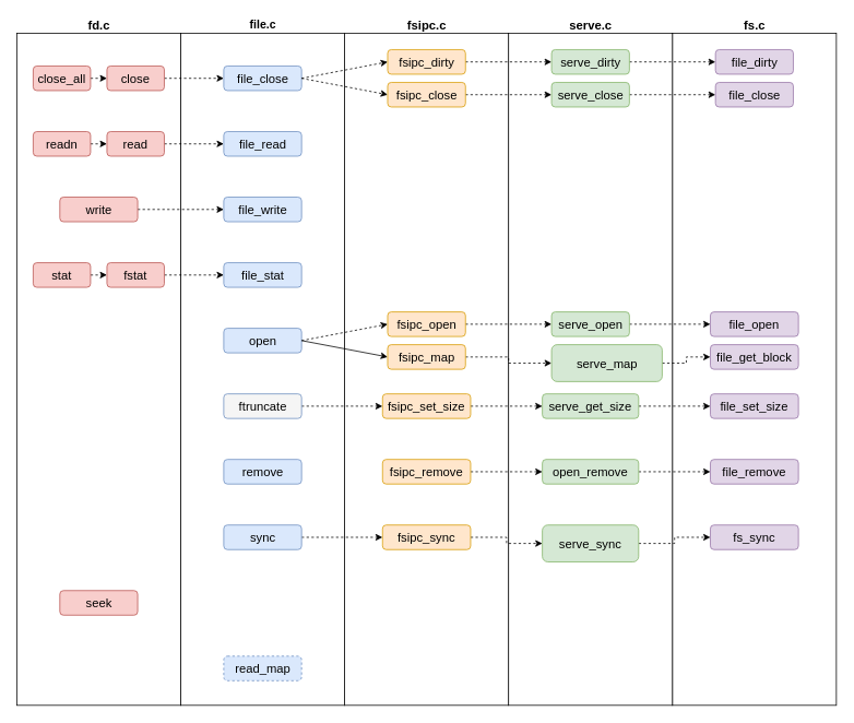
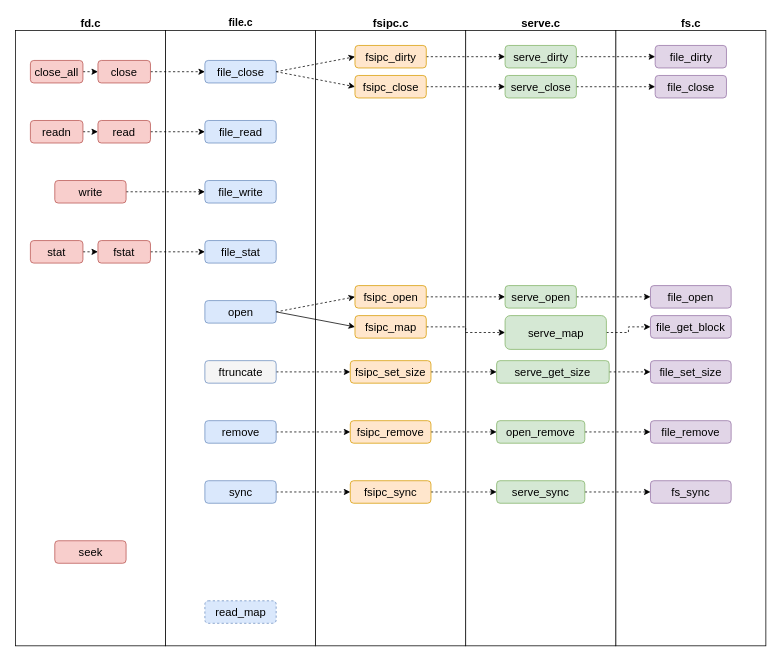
- <mxCell id="57" value="serve_get_size" style="rounded=1;whiteSpace=wrap;html=1;fontSize=15;fillColor=#d5e8d4;strokeColor=#82b366;" vertex="1" parent="1"><mxGeometry x="661.25" y="480" width="117.5" height="30" as="geometry" /></mxCell>
+ <mxCell id="57" value="serve_get_size" style="rounded=1;whiteSpace=wrap;html=1;fontSize=15;fillColor=#d5e8d4;strokeColor=#82b366;" vertex="1" parent="1"><mxGeometry x="661.25" y="480" width="150" height="30" as="geometry" /></mxCell>
+ <mxCell id="59" style="edgeStyle=orthogonalEdgeStyle;rounded=0;orthogonalLoop=1;jettySize=auto;html=1;exitX=1;exitY=0.5;exitDx=0;exitDy=0;dashed=1;fontSize=15;" edge="1" parent="1" source="60" target="62"><mxGeometry relative="1" as="geometry" /></mxCell>
- <mxCell id="71" value="serve_sync" style="rounded=1;whiteSpace=wrap;html=1;fontSize=15;fillColor=#d5e8d4;strokeColor=#82b366;" vertex="1" parent="1"><mxGeometry x="661.25" y="640" width="117.5" height="45" as="geometry" /></mxCell>
+ <mxCell id="71" value="serve_sync" style="rounded=1;whiteSpace=wrap;html=1;fontSize=15;fillColor=#d5e8d4;strokeColor=#82b366;" vertex="1" parent="1"><mxGeometry x="661.25" y="640" width="117.5" height="30" as="geometry" /></mxCell>
